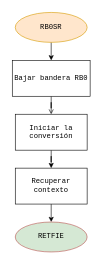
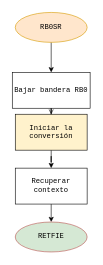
- <mxCell id="5" value="Bajar bandera RB0" style="rounded=0;whiteSpace=wrap;html=1;fontFamily=Courier New;" parent="1" vertex="1"><mxGeometry x="20" y="100" width="130" height="60" as="geometry" /></mxCell>
+ <mxCell id="5" value="Bajar bandera RB0" style="rounded=0;whiteSpace=wrap;html=1;fontFamily=Courier New;" parent="1" vertex="1"><mxGeometry x="20" y="120" width="130" height="60" as="geometry" /></mxCell>
- <mxCell id="7" value="Iniciar la conversión" style="rounded=0;whiteSpace=wrap;html=1;fontFamily=Courier New;" parent="1" vertex="1"><mxGeometry x="25" y="190" width="120" height="60" as="geometry" /></mxCell>
+ <mxCell id="7" value="Iniciar la conversión" style="rounded=0;whiteSpace=wrap;html=1;fontFamily=Courier New;fillColor=#fff2cc;" parent="1" vertex="1"><mxGeometry x="25" y="190" width="120" height="60" as="geometry" /></mxCell>
